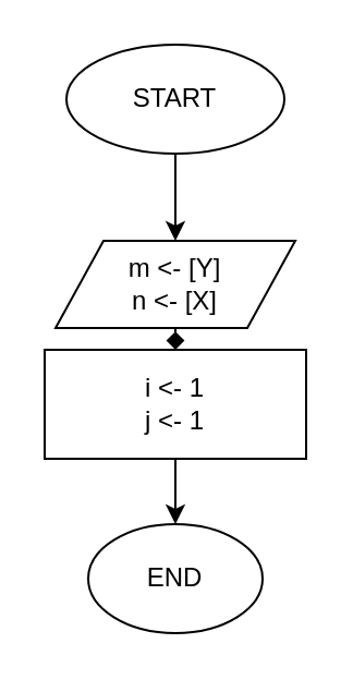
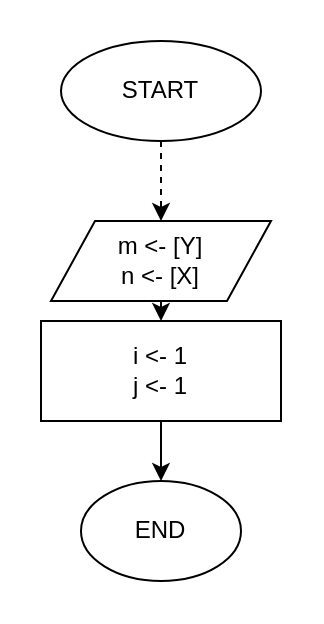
- <mxCell id="3" value="" style="endArrow=classic;html=1;exitX=0.5;exitY=1;exitDx=0;exitDy=0;exitPerimeter=0;" parent="1" source="2" target="4" edge="1"><mxGeometry width="50" height="50" relative="1" as="geometry"><mxPoint x="90" y="80" as="sourcePoint" /><mxPoint x="80" y="100" as="targetPoint" /></mxGeometry></mxCell>
+ <mxCell id="3" value="" style="endArrow=classic;html=1;exitX=0.5;exitY=1;exitDx=0;exitDy=0;exitPerimeter=0;dashed=1;" parent="1" source="2" target="4" edge="1"><mxGeometry width="50" height="50" relative="1" as="geometry"><mxPoint x="90" y="80" as="sourcePoint" /><mxPoint x="80" y="100" as="targetPoint" /></mxGeometry></mxCell>
- <mxCell id="5" value="" style="endArrow=diamond;html=1;exitX=0.5;exitY=1;exitDx=0;exitDy=0;" parent="1" source="4" target="6" edge="1"><mxGeometry width="50" height="50" relative="1" as="geometry"><mxPoint x="20" y="240" as="sourcePoint" /><mxPoint x="80" y="170" as="targetPoint" /></mxGeometry></mxCell>
+ <mxCell id="5" value="" style="endArrow=classic;html=1;exitX=0.5;exitY=1;exitDx=0;exitDy=0;" parent="1" source="4" target="6" edge="1"><mxGeometry width="50" height="50" relative="1" as="geometry"><mxPoint x="20" y="240" as="sourcePoint" /><mxPoint x="80" y="170" as="targetPoint" /></mxGeometry></mxCell>
